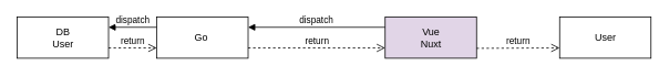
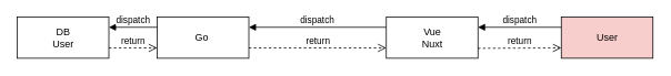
+ <mxCell id="11" value="dispatch" style="html=1;verticalAlign=bottom;endArrow=block;rounded=0;exitX=0;exitY=0.25;exitDx=0;exitDy=0;entryX=1;entryY=0.25;entryDx=0;entryDy=0;" parent="1" source="2" target="3" edge="1"><mxGeometry width="80" relative="1" as="geometry"><mxPoint x="233" y="42.5" as="sourcePoint" /><mxPoint x="140" y="42.5" as="targetPoint" /></mxGeometry></mxCell>
- <mxCell id="3" value="Vue&lt;br&gt;Nuxt" style="html=1;fillColor=#e1d5e7;" parent="1" vertex="1"><mxGeometry x="463" y="20" width="110" height="50" as="geometry" /></mxCell>
+ <mxCell id="3" value="Vue&lt;br&gt;Nuxt" style="html=1;" parent="1" vertex="1"><mxGeometry x="463" y="20" width="110" height="50" as="geometry" /></mxCell>
- <mxCell id="2" value="User" style="html=1;" parent="1" vertex="1"><mxGeometry x="673" y="20" width="110" height="50" as="geometry" /></mxCell>
+ <mxCell id="2" value="User" style="html=1;fillColor=#f8cecc;" parent="1" vertex="1"><mxGeometry x="673" y="20" width="110" height="50" as="geometry" /></mxCell>
